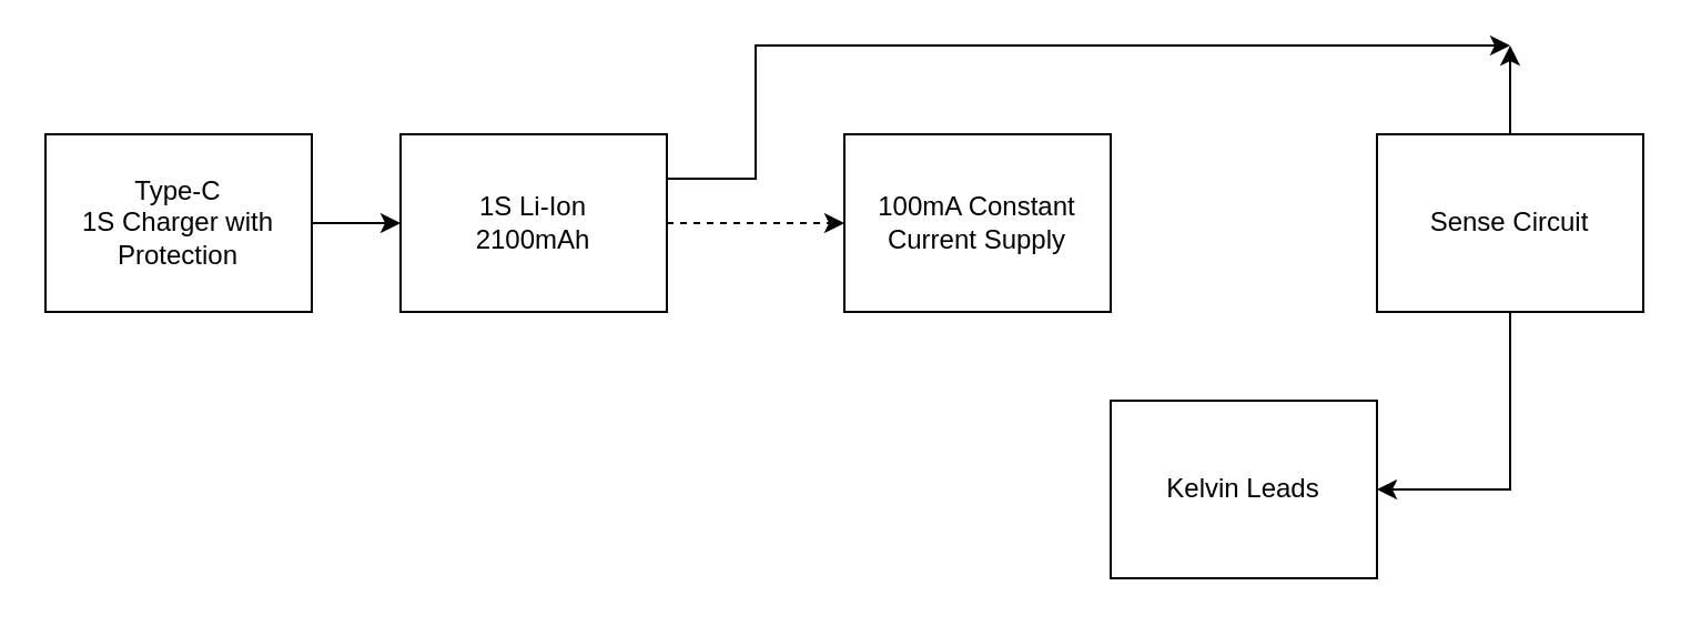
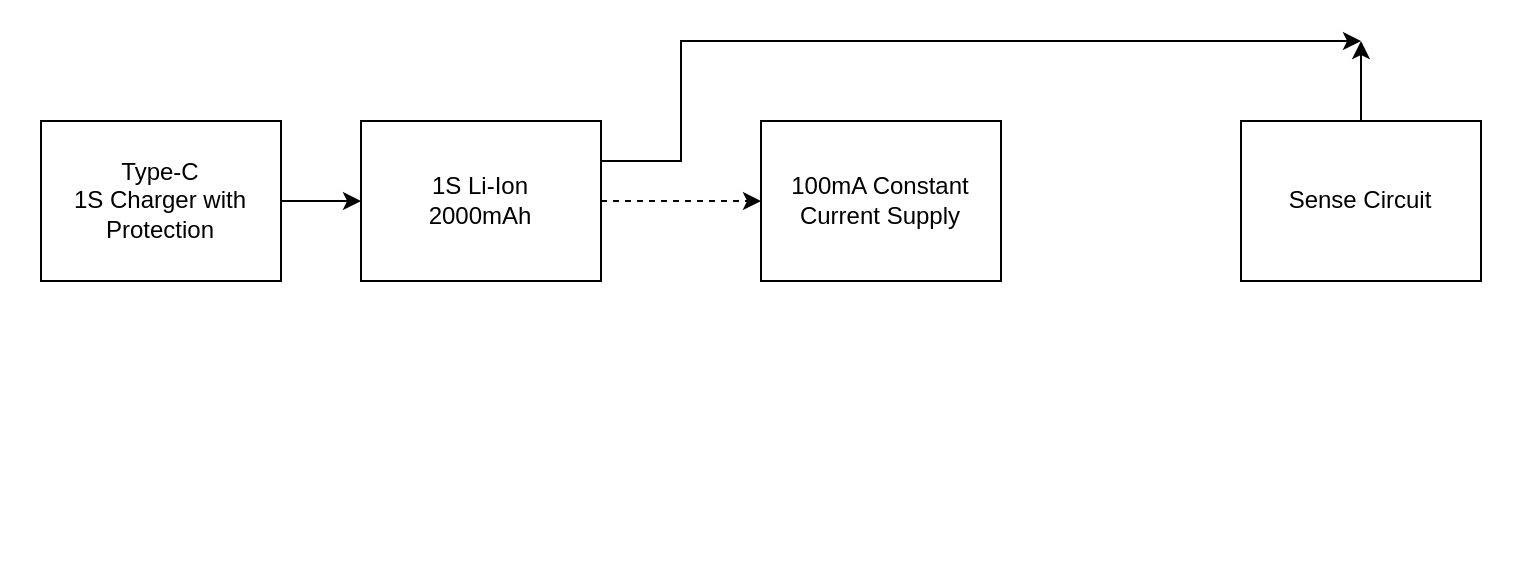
- <mxCell id="4" value="1S Li-Ion&lt;div&gt;2100mAh&lt;/div&gt;" style="rounded=0;whiteSpace=wrap;html=1;" parent="1" vertex="1"><mxGeometry x="180" y="60" width="120" height="80" as="geometry" /></mxCell>
+ <mxCell id="4" value="1S Li-Ion&lt;div&gt;2000mAh&lt;/div&gt;" style="rounded=0;whiteSpace=wrap;html=1;" parent="1" vertex="1"><mxGeometry x="180" y="60" width="120" height="80" as="geometry" /></mxCell>
- <mxCell id="8" style="edgeStyle=orthogonalEdgeStyle;rounded=0;orthogonalLoop=1;jettySize=auto;html=1;entryX=1;entryY=0.5;entryDx=0;entryDy=0;" edge="1" parent="1" source="10" target="11"><mxGeometry relative="1" as="geometry" /></mxCell>
- <mxCell id="11" value="Kelvin Leads" style="rounded=0;whiteSpace=wrap;html=1;" vertex="1" parent="1"><mxGeometry x="500" y="180" width="120" height="80" as="geometry" /></mxCell>
